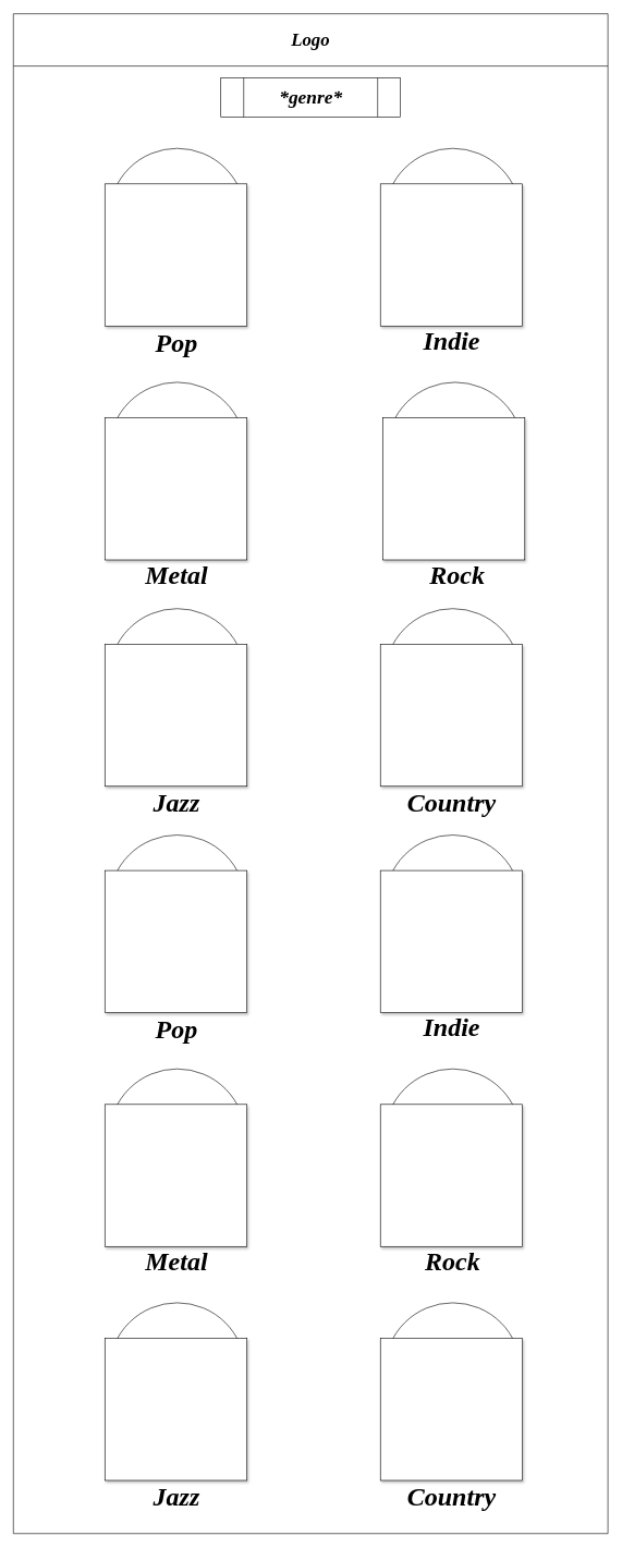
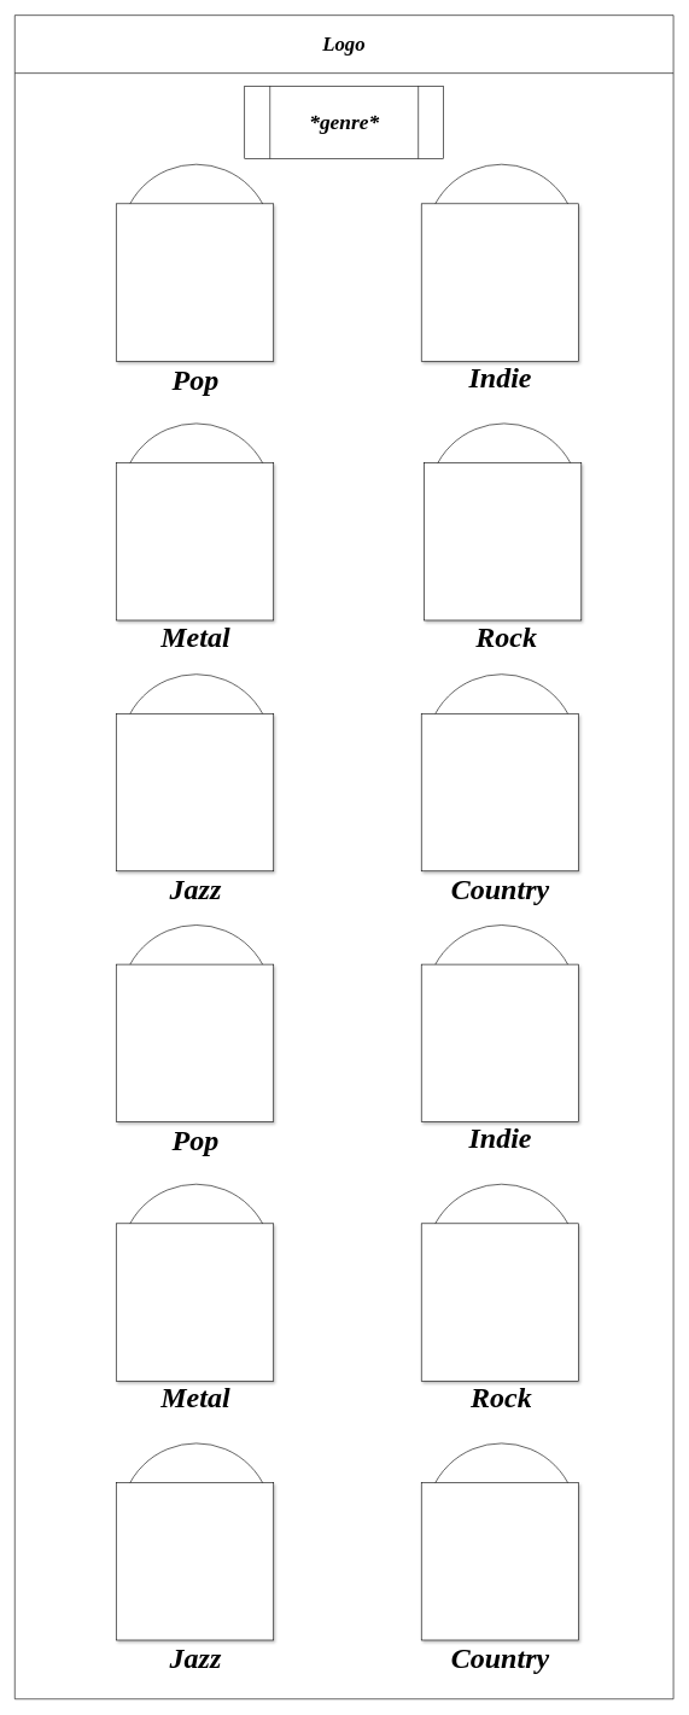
- <mxCell id="3" value="*genre*" style="shape=process;whiteSpace=wrap;html=1;backgroundOutline=1;size=0.127;strokeWidth=1;fontSize=29;fontFamily=Garamond;horizontal=1;verticalAlign=middle;fontStyle=3" vertex="1" parent="2"><mxGeometry x="317.5" y="98" width="275" height="60" as="geometry" /></mxCell>
+ <mxCell id="3" value="*genre*" style="shape=process;whiteSpace=wrap;html=1;backgroundOutline=1;size=0.127;strokeWidth=1;fontSize=29;fontFamily=Garamond;horizontal=1;verticalAlign=middle;fontStyle=3" vertex="1" parent="2"><mxGeometry x="317.5" y="98" width="275" height="100" as="geometry" /></mxCell>
